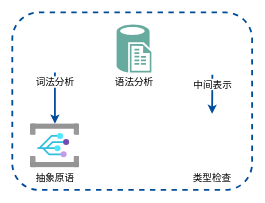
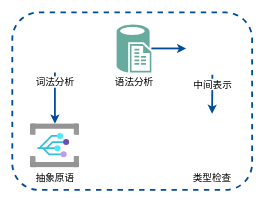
+ <mxCell id="5" style="rounded=1;orthogonalLoop=1;jettySize=auto;html=1;strokeColor=#004C99;strokeWidth=3;fontFamily=Helvetica;fontSize=20;fontColor=#000000;entryX=0;entryY=0.5;entryDx=0;entryDy=0;" edge="1" parent="1" source="6" target="10"><mxGeometry relative="1" as="geometry" /></mxCell>
